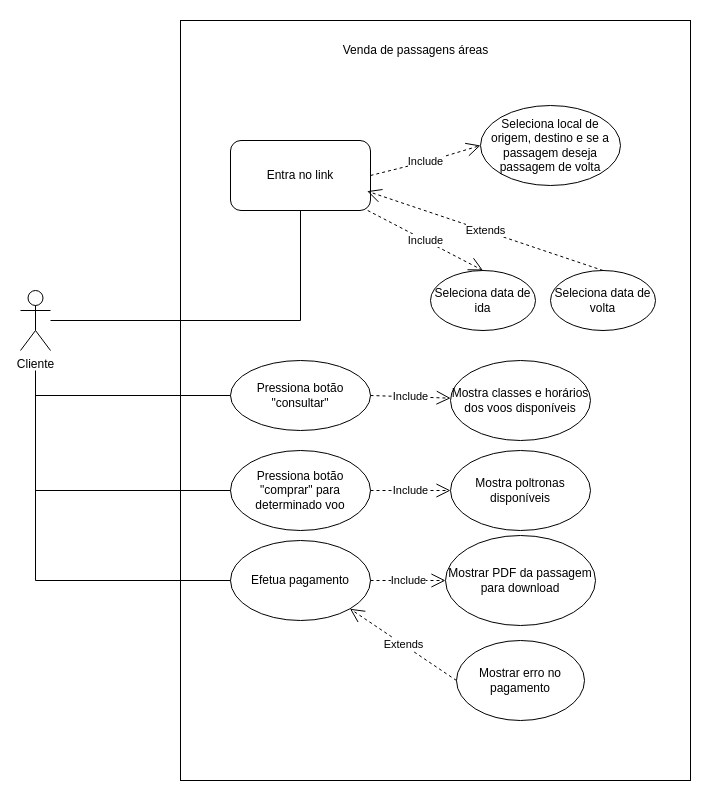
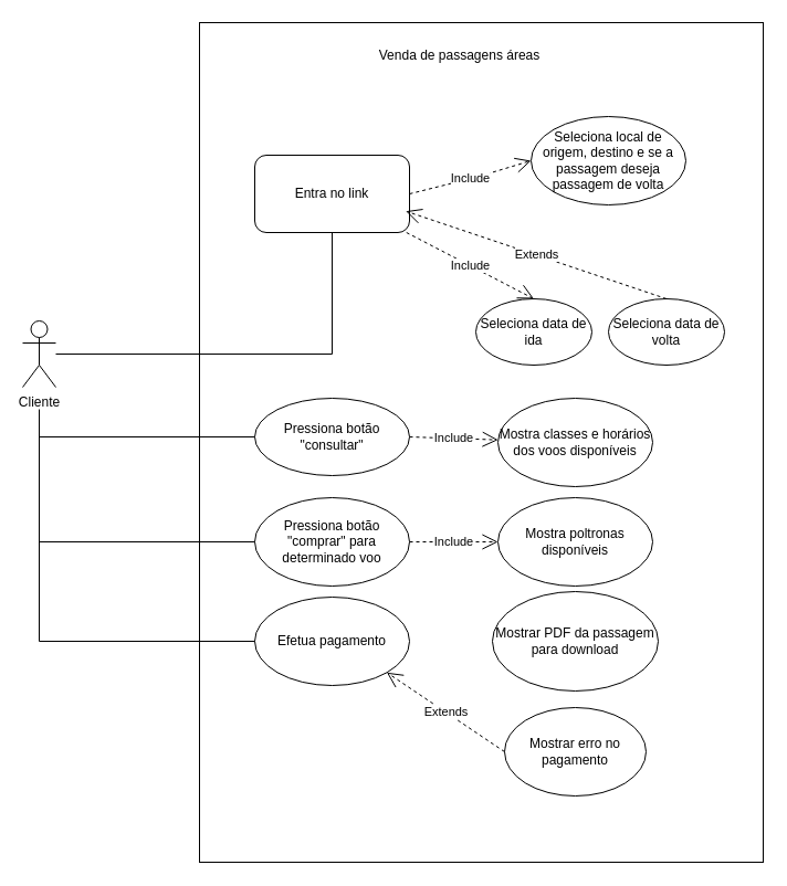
- <mxCell id="19" value="Include" style="endArrow=open;endSize=12;dashed=1;html=1;rounded=0;exitX=1;exitY=0.5;exitDx=0;exitDy=0;entryX=0;entryY=0.5;entryDx=0;entryDy=0;" edge="1" parent="1" source="18" target="20"><mxGeometry width="160" relative="1" as="geometry"><mxPoint x="380" y="495" as="sourcePoint" /><mxPoint x="460.106" y="497.799" as="targetPoint" /></mxGeometry></mxCell>
